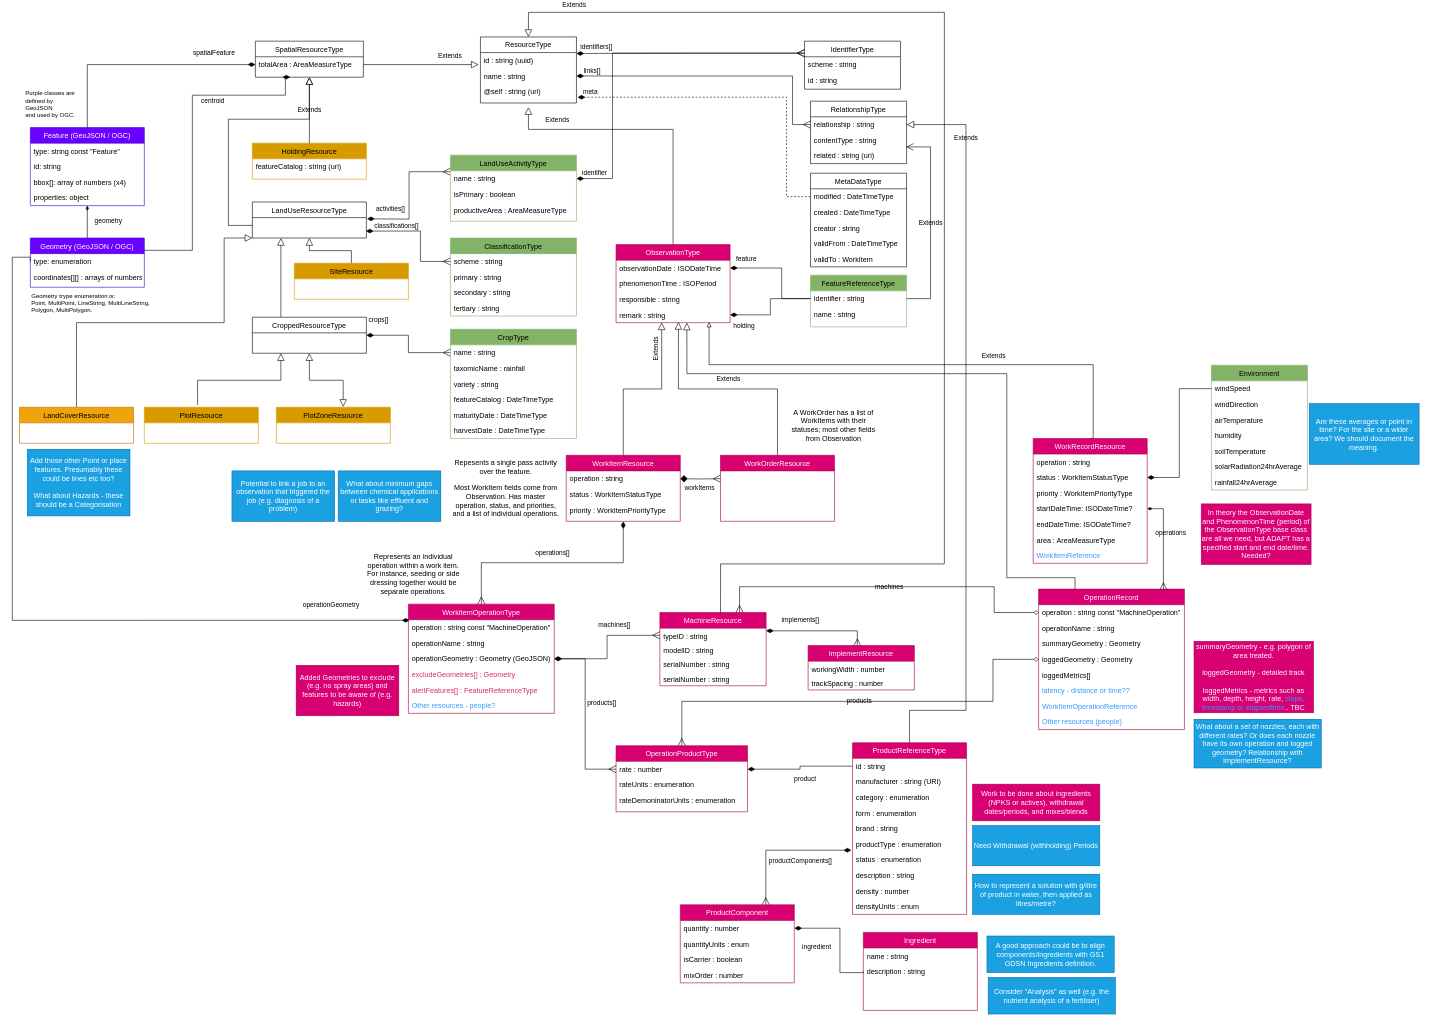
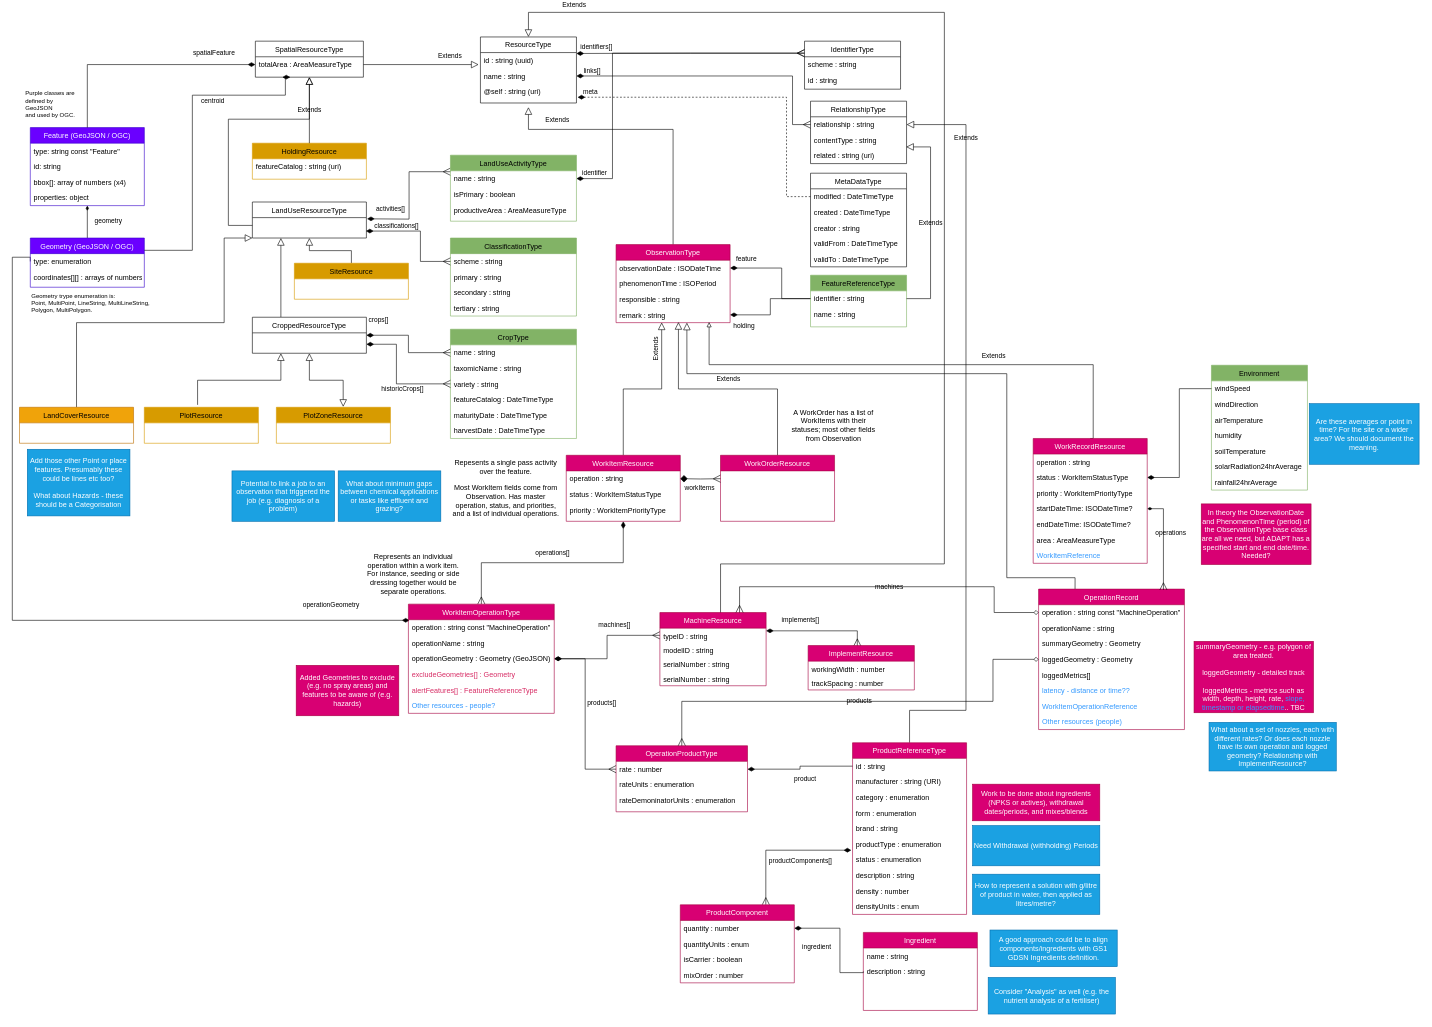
- <mxCell id="135" value="Extends" style="edgeStyle=orthogonalEdgeStyle;rounded=0;html=1;exitX=1;exitY=0.5;exitDx=0;exitDy=0;entryX=0.996;entryY=-0.069;entryDx=0;entryDy=0;entryPerimeter=0;startArrow=none;startFill=0;endArrow=open;endFill=0;startSize=10;endSize=10;strokeColor=default;labelBackgroundColor=none;fontColor=default;" parent="1" source="24" target="14" edge="1"><mxGeometry relative="1" as="geometry"><Array as="points"><mxPoint x="1550" y="497" /><mxPoint x="1550" y="244" /></Array></mxGeometry></mxCell>
+ <mxCell id="135" value="Extends" style="edgeStyle=orthogonalEdgeStyle;rounded=0;html=1;exitX=1;exitY=0.5;exitDx=0;exitDy=0;entryX=0.996;entryY=-0.069;entryDx=0;entryDy=0;entryPerimeter=0;startArrow=none;startFill=0;endArrow=block;endFill=0;startSize=10;endSize=10;strokeColor=default;labelBackgroundColor=none;fontColor=default;" parent="1" source="24" target="14" edge="1"><mxGeometry relative="1" as="geometry"><Array as="points"><mxPoint x="1550" y="497" /><mxPoint x="1550" y="244" /></Array></mxGeometry></mxCell>
- <mxCell id="22" value="validTo : WorkItem" style="text;align=left;verticalAlign=top;spacingLeft=4;spacingRight=4;overflow=hidden;rotatable=0;points=[[0,0.5],[1,0.5]];portConstraint=eastwest;rounded=0;shadow=0;html=0;" parent="17" vertex="1"><mxGeometry y="130" width="160" height="26" as="geometry" /></mxCell>
+ <mxCell id="22" value="validTo : DateTimeType" style="text;align=left;verticalAlign=top;spacingLeft=4;spacingRight=4;overflow=hidden;rotatable=0;points=[[0,0.5],[1,0.5]];portConstraint=eastwest;rounded=0;shadow=0;html=0;" parent="17" vertex="1"><mxGeometry y="130" width="160" height="26" as="geometry" /></mxCell>
+ <mxCell id="77" value="historicCrops[]" style="edgeStyle=orthogonalEdgeStyle;rounded=0;orthogonalLoop=1;jettySize=auto;html=1;exitX=0;exitY=0.5;exitDx=0;exitDy=0;entryX=1;entryY=0.75;entryDx=0;entryDy=0;startArrow=ERmany;startFill=0;endArrow=diamondThin;endFill=1;strokeWidth=1;endSize=10;startSize=10;horizontal=1;labelBackgroundColor=none;fontColor=default;" parent="1" source="72" target="57" edge="1"><mxGeometry x="-0.223" y="9" relative="1" as="geometry"><mxPoint as="offset" /><Array as="points"><mxPoint x="660" y="639" /><mxPoint x="660" y="573" /></Array></mxGeometry></mxCell>
- <mxCell id="71" value="taxomicName : rainfall" style="text;align=left;verticalAlign=top;spacingLeft=4;spacingRight=4;overflow=hidden;rotatable=0;points=[[0,0.5],[1,0.5]];portConstraint=eastwest;rounded=0;shadow=0;html=0;" parent="69" vertex="1"><mxGeometry y="52" width="210" height="26" as="geometry" /></mxCell>
+ <mxCell id="71" value="taxomicName : string" style="text;align=left;verticalAlign=top;spacingLeft=4;spacingRight=4;overflow=hidden;rotatable=0;points=[[0,0.5],[1,0.5]];portConstraint=eastwest;rounded=0;shadow=0;html=0;" parent="69" vertex="1"><mxGeometry y="52" width="210" height="26" as="geometry" /></mxCell>
- <mxCell id="184" value="What about a set of nozzles, each with different rates? Or does each nozzle have its own operation and logged geometry? Relationship with ImplementResource?" style="text;html=1;strokeColor=#006EAF;fillColor=#1ba1e2;align=center;verticalAlign=middle;whiteSpace=wrap;rounded=0;fontColor=#ffffff;" parent="1" vertex="1"><mxGeometry x="1989" y="1198" width="212" height="81" as="geometry" /></mxCell>
+ <mxCell id="184" value="What about a set of nozzles, each with different rates? Or does each nozzle have its own operation and logged geometry? Relationship with ImplementResource?" style="text;html=1;strokeColor=#006EAF;fillColor=#1ba1e2;align=center;verticalAlign=middle;whiteSpace=wrap;rounded=0;fontColor=#ffffff;" parent="1" vertex="1"><mxGeometry x="2014" y="1203" width="212" height="81" as="geometry" /></mxCell>
- <mxCell id="180" value="A good approach could be to align components/ingredients with GS1 GDSN Ingredients definition." style="text;html=1;strokeColor=#006EAF;fillColor=#1ba1e2;align=center;verticalAlign=middle;whiteSpace=wrap;rounded=0;fontColor=#ffffff;" parent="1" vertex="1"><mxGeometry x="1644" y="1559" width="212" height="61" as="geometry" /></mxCell>
+ <mxCell id="180" value="A good approach could be to align components/ingredients with GS1 GDSN Ingredients definition." style="text;html=1;strokeColor=#006EAF;fillColor=#1ba1e2;align=center;verticalAlign=middle;whiteSpace=wrap;rounded=0;fontColor=#ffffff;" parent="1" vertex="1"><mxGeometry x="1649" y="1549" width="212" height="61" as="geometry" /></mxCell>
